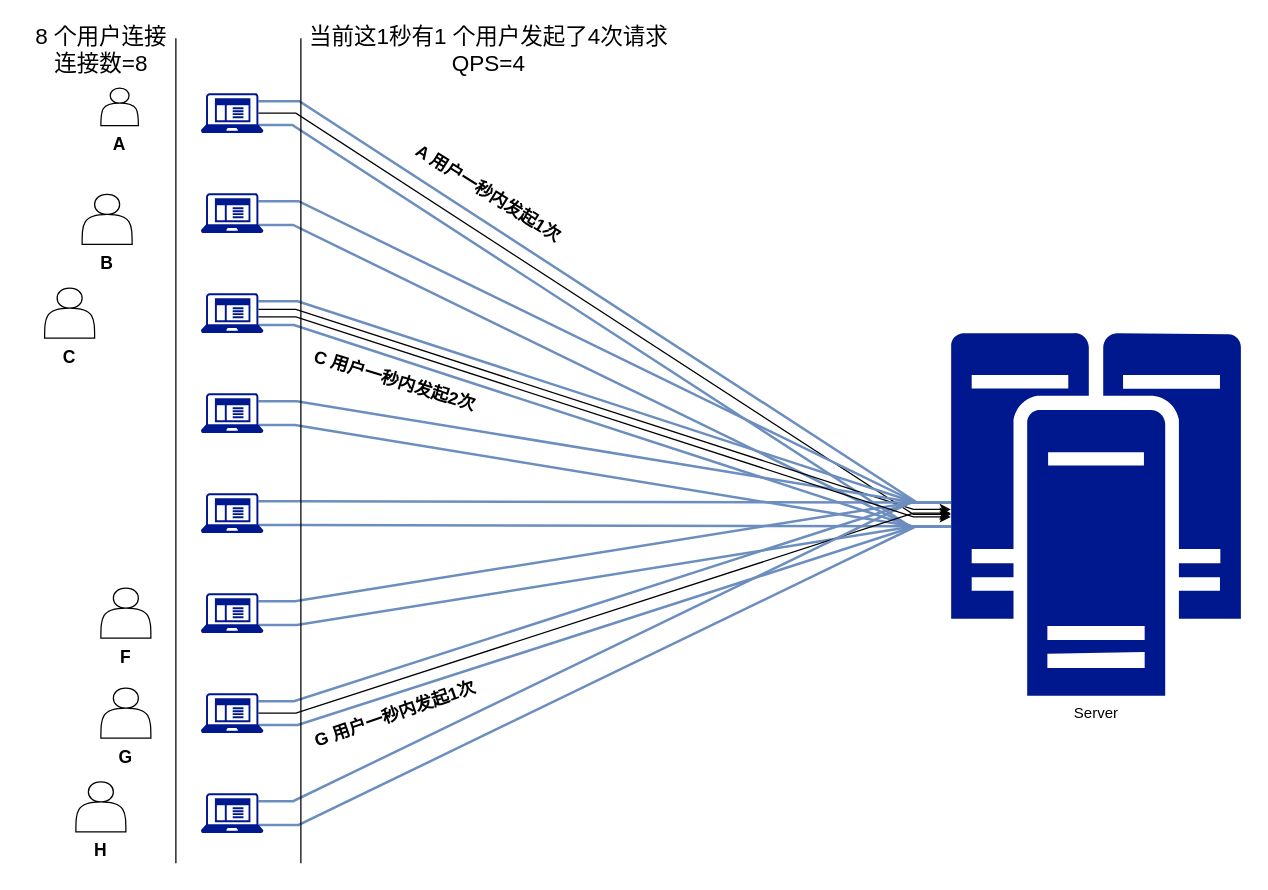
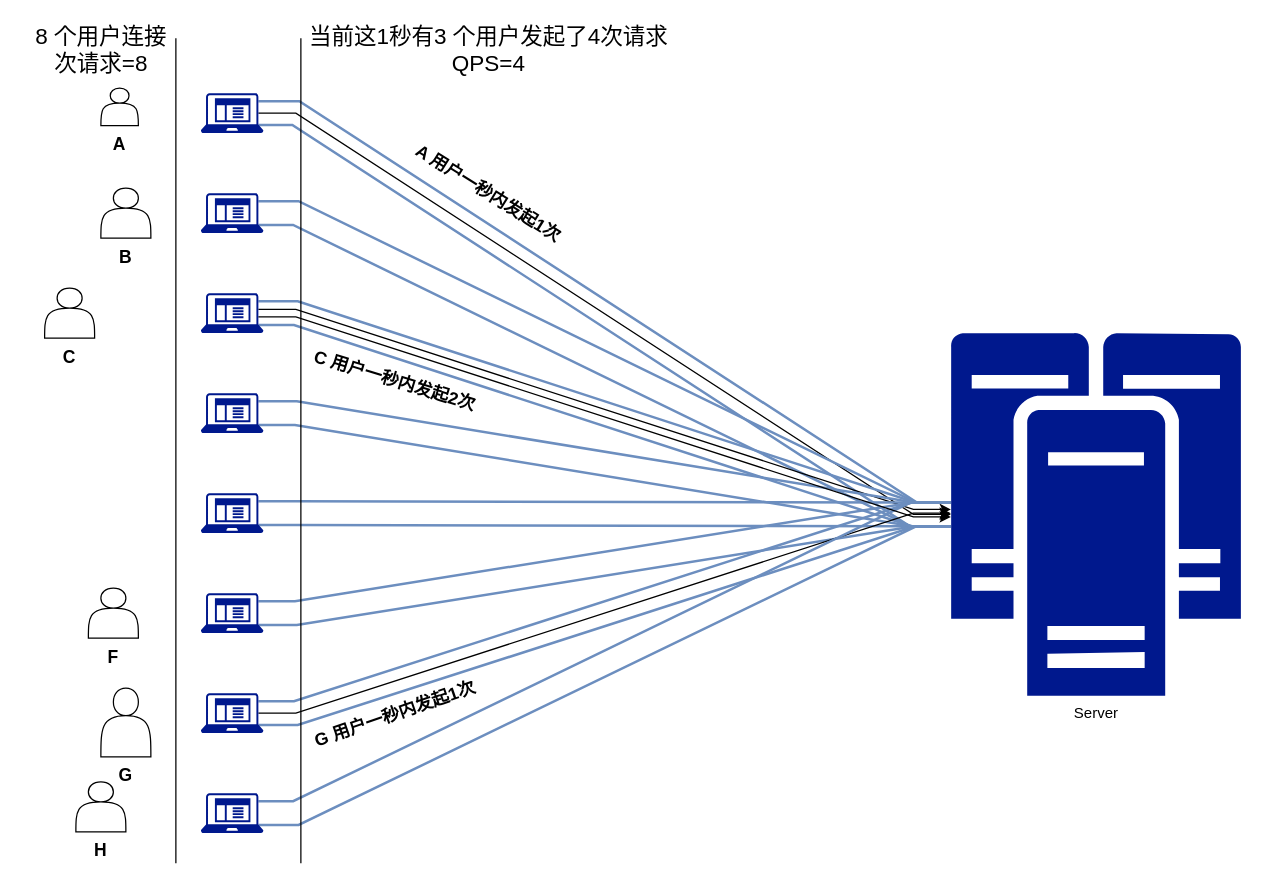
- <mxCell id="29" value="&lt;font style=&quot;font-size: 18px&quot;&gt;8 个用户连接&lt;br&gt;连接数=8&lt;br&gt;&lt;/font&gt;" style="text;html=1;align=center;verticalAlign=middle;resizable=0;points=[];autosize=1;strokeColor=none;" vertex="1" parent="1"><mxGeometry x="20" y="20" width="120" height="40" as="geometry" /></mxCell>
+ <mxCell id="29" value="&lt;font style=&quot;font-size: 18px&quot;&gt;8 个用户连接&lt;br&gt;次请求=8&lt;br&gt;&lt;/font&gt;" style="text;html=1;align=center;verticalAlign=middle;resizable=0;points=[];autosize=1;strokeColor=none;" vertex="1" parent="1"><mxGeometry x="20" y="20" width="120" height="40" as="geometry" /></mxCell>
- <mxCell id="31" value="&lt;font style=&quot;font-size: 18px&quot;&gt;当前这1秒有1 个用户发起了4次请求&lt;br&gt;QPS=4&lt;br&gt;&lt;/font&gt;" style="text;html=1;align=center;verticalAlign=middle;resizable=0;points=[];autosize=1;strokeColor=none;" vertex="1" parent="1"><mxGeometry x="240" y="20" width="300" height="40" as="geometry" /></mxCell>
+ <mxCell id="31" value="&lt;font style=&quot;font-size: 18px&quot;&gt;当前这1秒有3 个用户发起了4次请求&lt;br&gt;QPS=4&lt;br&gt;&lt;/font&gt;" style="text;html=1;align=center;verticalAlign=middle;resizable=0;points=[];autosize=1;strokeColor=none;" vertex="1" parent="1"><mxGeometry x="240" y="20" width="300" height="40" as="geometry" /></mxCell>
- <mxCell id="7" value="B" style="shape=actor;whiteSpace=wrap;html=1;labelPosition=center;verticalLabelPosition=bottom;align=center;verticalAlign=top;fontSize=14;fontStyle=1" vertex="1" parent="1"><mxGeometry x="65" y="155" width="40" height="40" as="geometry" /></mxCell>
+ <mxCell id="7" value="B" style="shape=actor;whiteSpace=wrap;html=1;labelPosition=center;verticalLabelPosition=bottom;align=center;verticalAlign=top;fontSize=14;fontStyle=1" vertex="1" parent="1"><mxGeometry x="80" y="150" width="40" height="40" as="geometry" /></mxCell>
- <mxCell id="18" value="F" style="shape=actor;whiteSpace=wrap;html=1;labelPosition=center;verticalLabelPosition=bottom;align=center;verticalAlign=top;fontSize=14;fontStyle=1" vertex="1" parent="1"><mxGeometry x="80" y="470" width="40" height="40" as="geometry" /></mxCell>
+ <mxCell id="18" value="F" style="shape=actor;whiteSpace=wrap;html=1;labelPosition=center;verticalLabelPosition=bottom;align=center;verticalAlign=top;fontSize=14;fontStyle=1" vertex="1" parent="1"><mxGeometry x="70" y="470" width="40" height="40" as="geometry" /></mxCell>
- <mxCell id="21" value="G" style="shape=actor;whiteSpace=wrap;html=1;labelPosition=center;verticalLabelPosition=bottom;align=center;verticalAlign=top;fontSize=14;fontStyle=1" vertex="1" parent="1"><mxGeometry x="80" y="550" width="40" height="40" as="geometry" /></mxCell>
+ <mxCell id="21" value="G" style="shape=actor;whiteSpace=wrap;html=1;labelPosition=center;verticalLabelPosition=bottom;align=center;verticalAlign=top;fontSize=14;fontStyle=1" vertex="1" parent="1"><mxGeometry x="80" y="550" width="40" height="55" as="geometry" /></mxCell>
